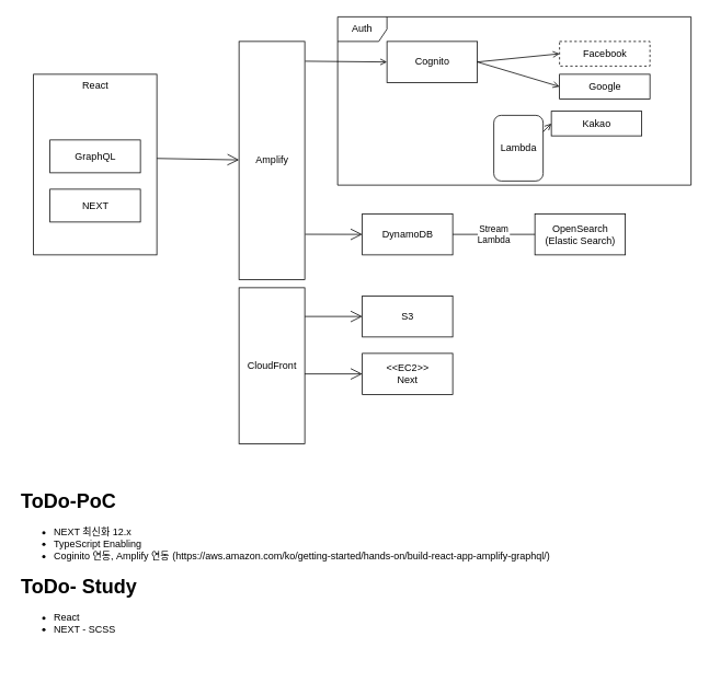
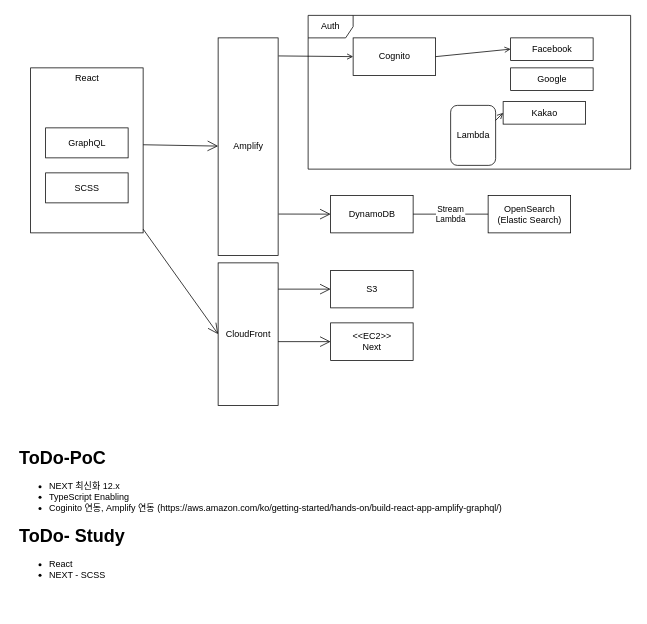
- <mxCell id="11" value="Facebook" style="html=1;dashed=1;" parent="1" vertex="1"><mxGeometry x="680" y="50" width="110" height="30" as="geometry" /></mxCell>
+ <mxCell id="11" value="Facebook" style="html=1;" parent="1" vertex="1"><mxGeometry x="680" y="50" width="110" height="30" as="geometry" /></mxCell>
- <mxCell id="16" value="" style="endArrow=open;endFill=0;endSize=6;html=1;rounded=0;exitX=1;exitY=0.5;exitDx=0;exitDy=0;entryX=0;entryY=0.5;entryDx=0;entryDy=0;strokeWidth=1;" parent="1" source="7" target="12" edge="1"><mxGeometry width="160" relative="1" as="geometry"><mxPoint x="680" y="180" as="sourcePoint" /><mxPoint x="700" y="175" as="targetPoint" /></mxGeometry></mxCell>
- <mxCell id="24" value="NEXT" style="html=1;" parent="1" vertex="1"><mxGeometry x="60" y="230" width="110" height="40" as="geometry" /></mxCell>
+ <mxCell id="24" value="SCSS" style="html=1;" parent="1" vertex="1"><mxGeometry x="60" y="230" width="110" height="40" as="geometry" /></mxCell>
+ <mxCell id="26" value="" style="endArrow=open;endFill=1;endSize=12;html=1;rounded=0;entryX=0;entryY=0.5;entryDx=0;entryDy=0;" parent="1" source="3" target="21" edge="1"><mxGeometry width="160" relative="1" as="geometry"><mxPoint x="230.21" y="202.52" as="sourcePoint" /><mxPoint x="300" y="204.096" as="targetPoint" /></mxGeometry></mxCell>
